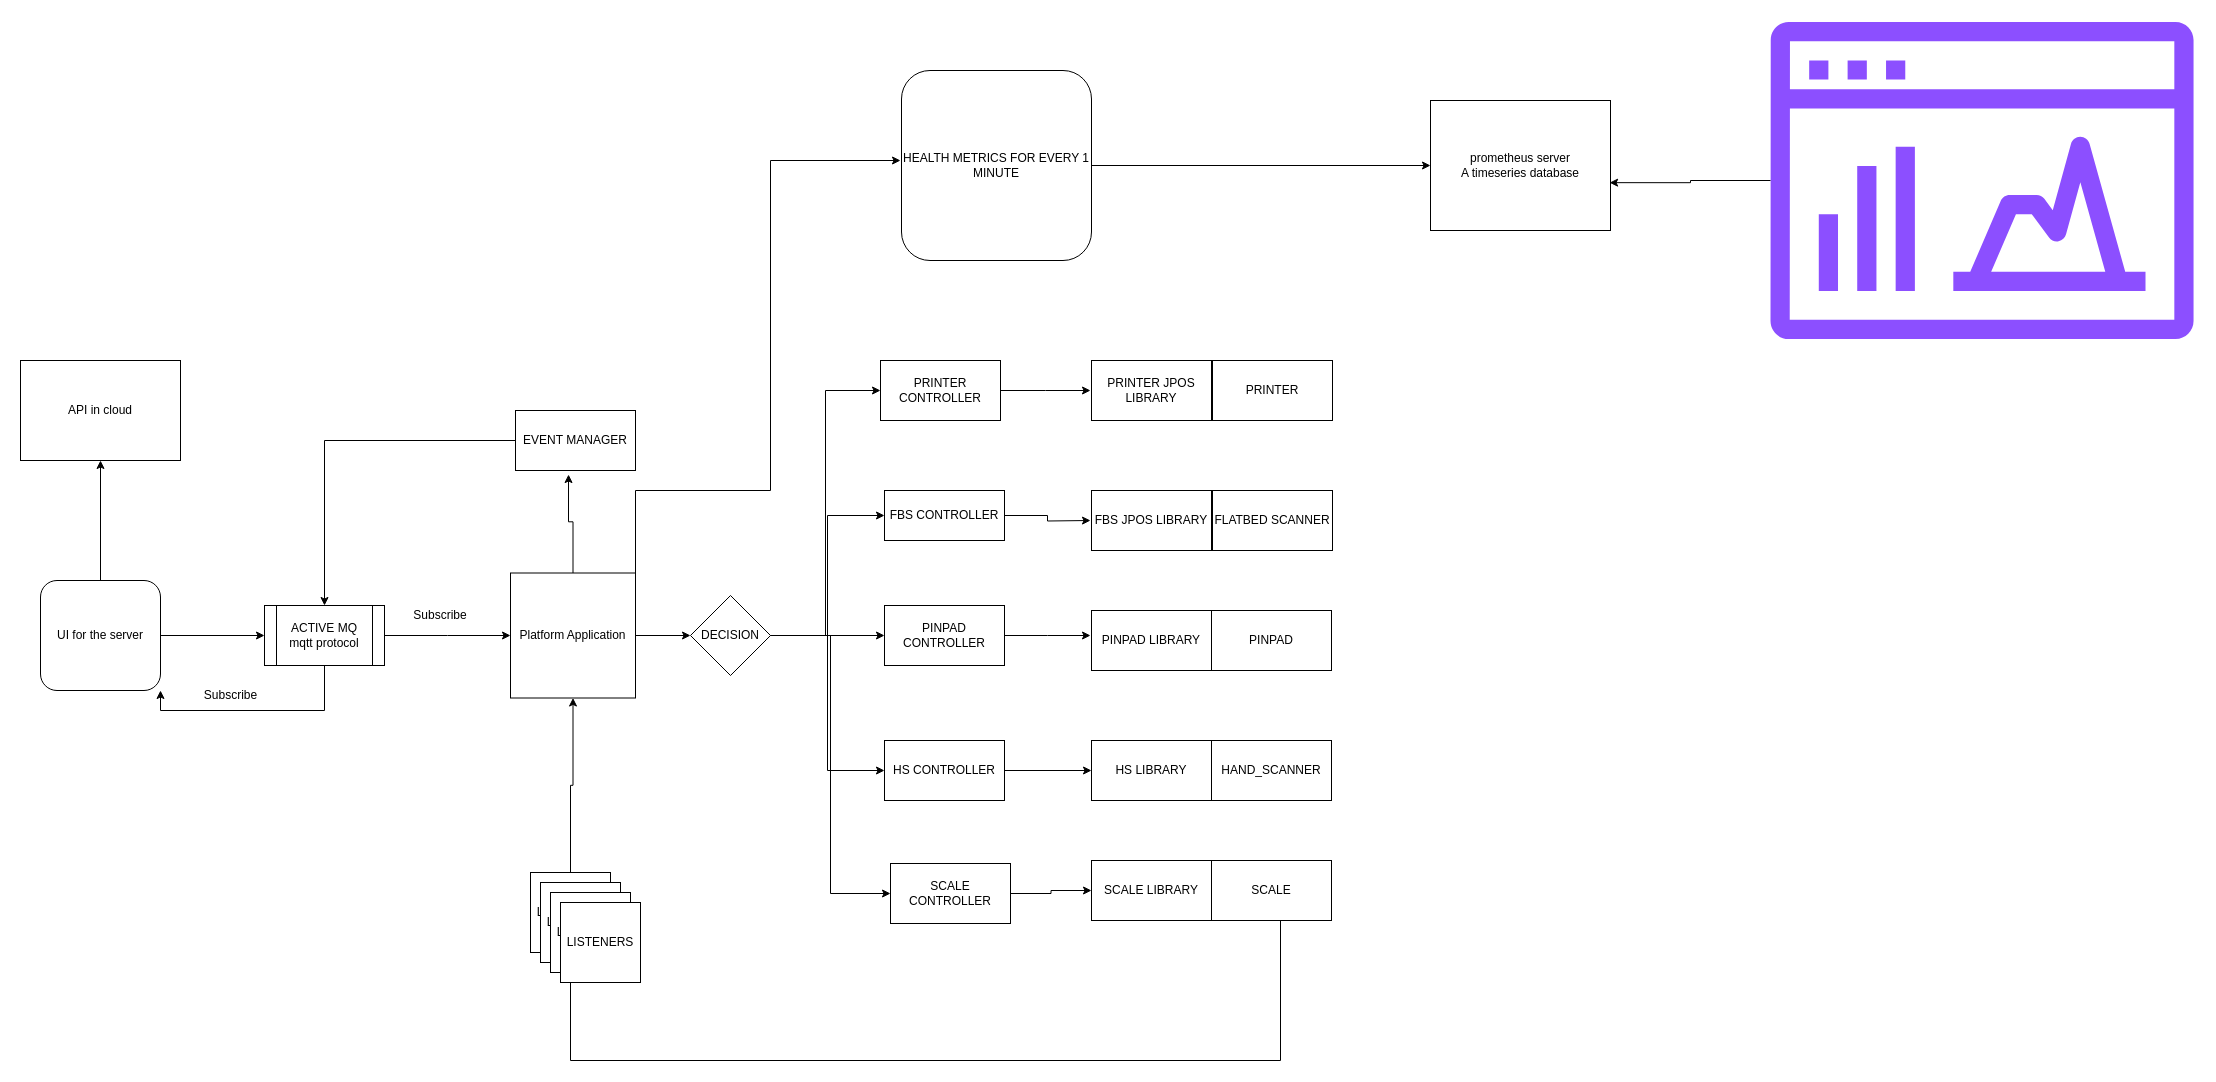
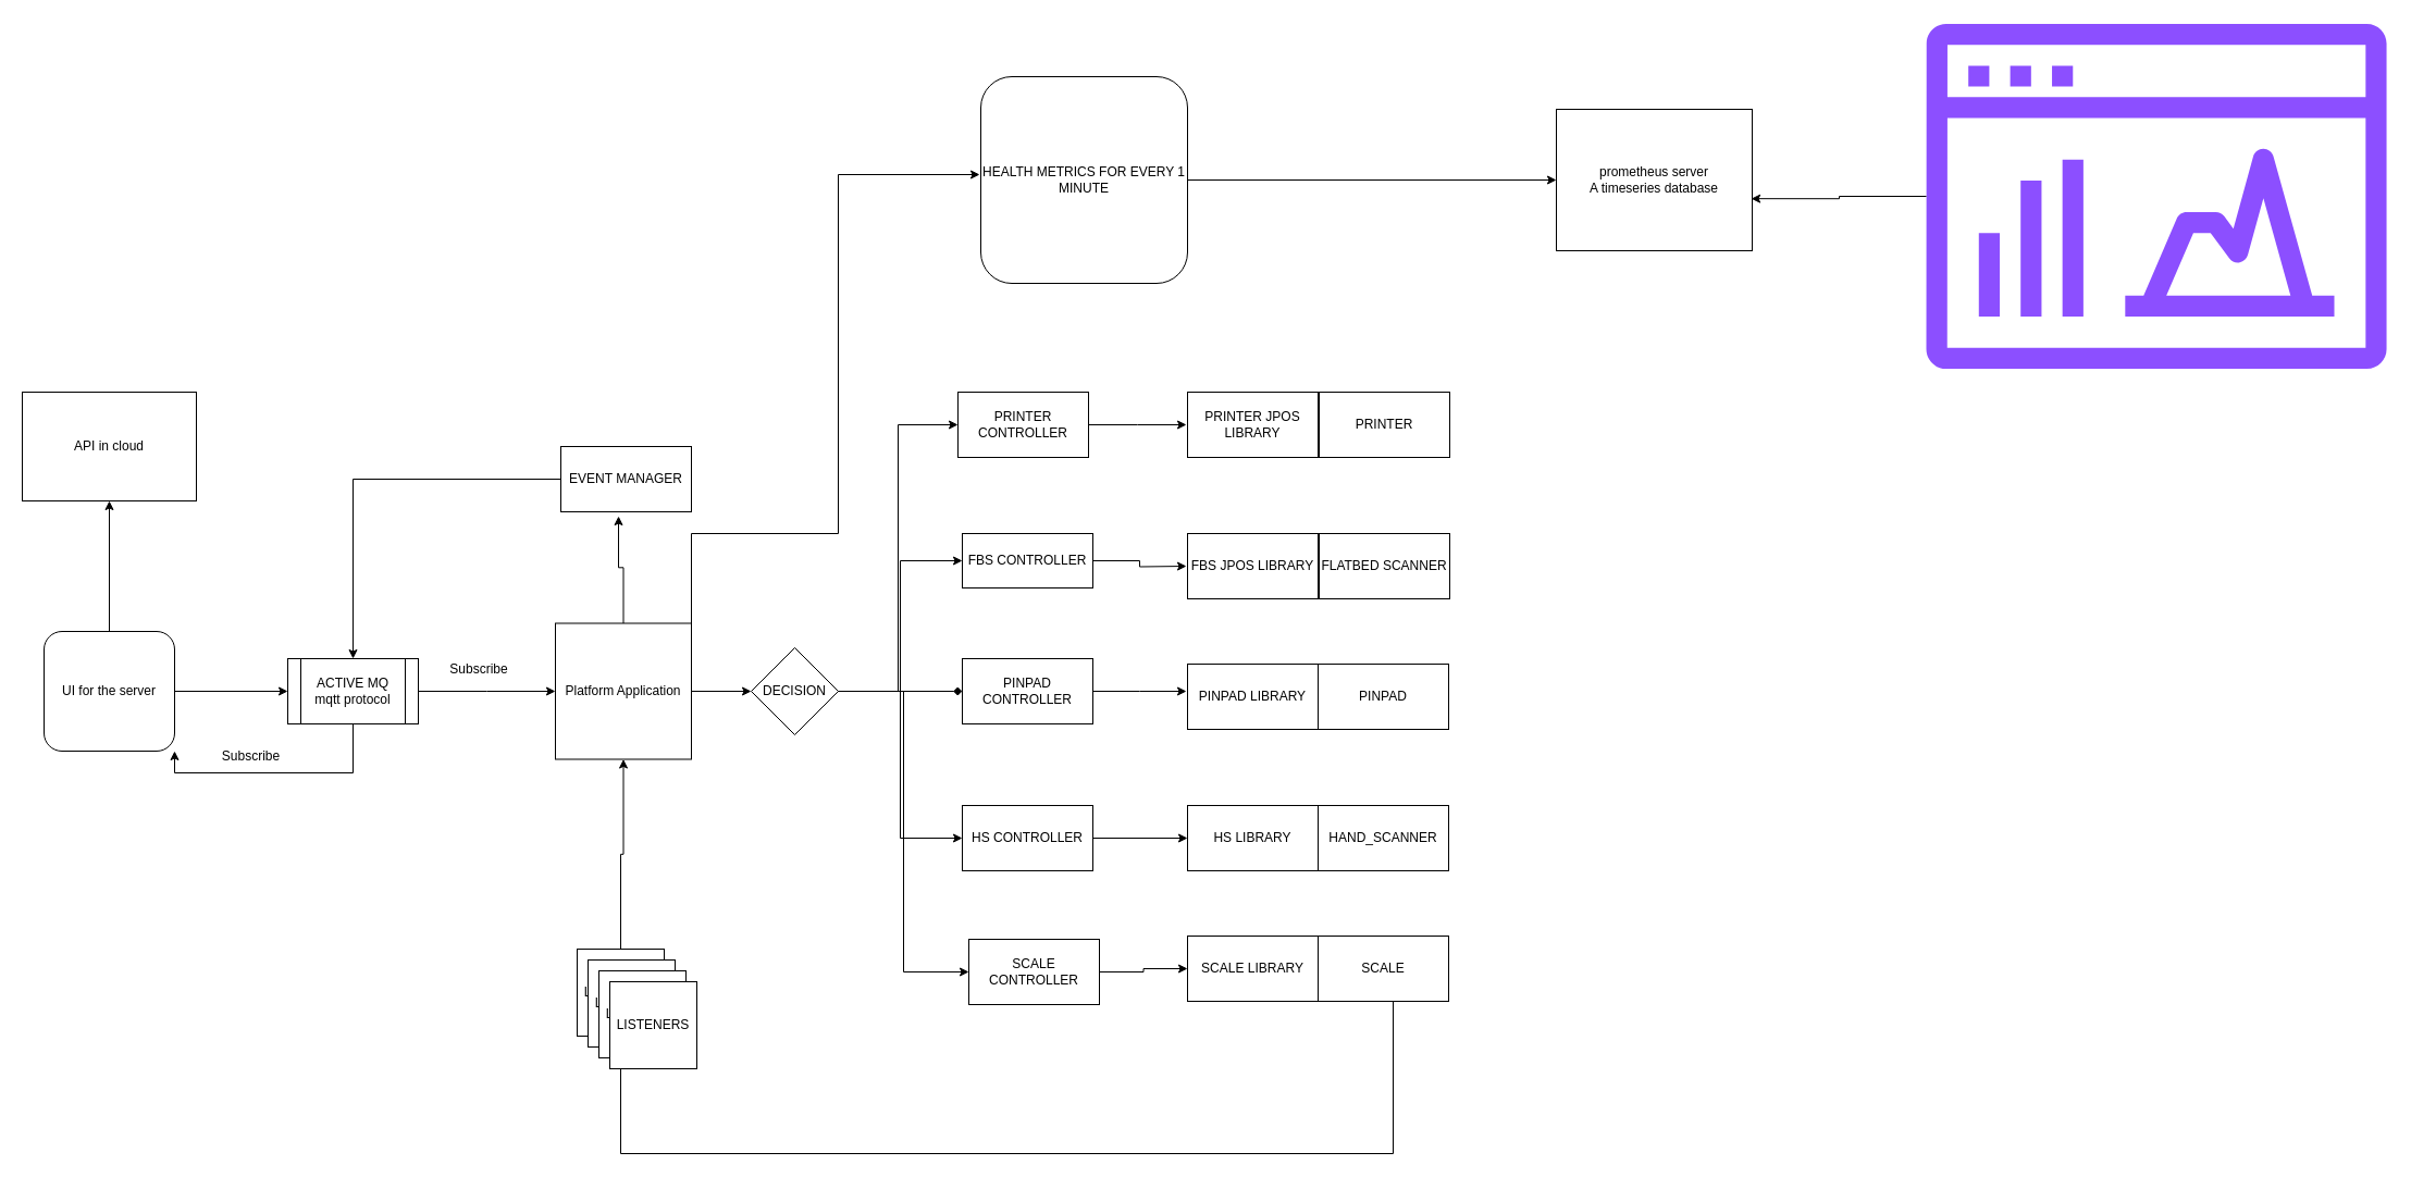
- <mxCell id="37" style="edgeStyle=orthogonalEdgeStyle;rounded=0;orthogonalLoop=1;jettySize=auto;html=1;exitX=1;exitY=0.5;exitDx=0;exitDy=0;entryX=0;entryY=0.5;entryDx=0;entryDy=0;" edge="1" parent="1" source="40" target="30"><mxGeometry relative="1" as="geometry" /></mxCell>
+ <mxCell id="37" style="edgeStyle=orthogonalEdgeStyle;rounded=0;orthogonalLoop=1;jettySize=auto;html=1;exitX=1;exitY=0.5;exitDx=0;exitDy=0;entryX=0;entryY=0.5;entryDx=0;entryDy=0;endArrow=diamond;" edge="1" parent="1" source="40" target="30"><mxGeometry relative="1" as="geometry" /></mxCell>
